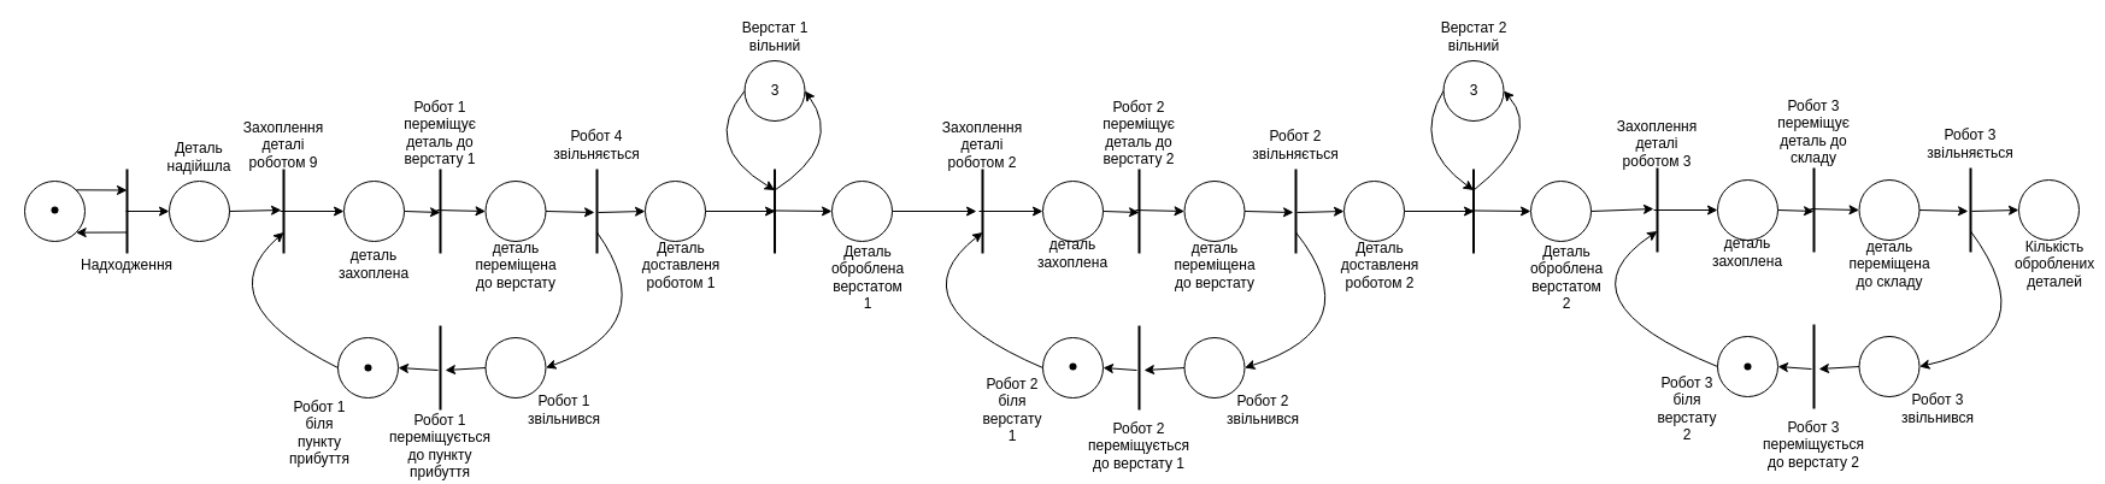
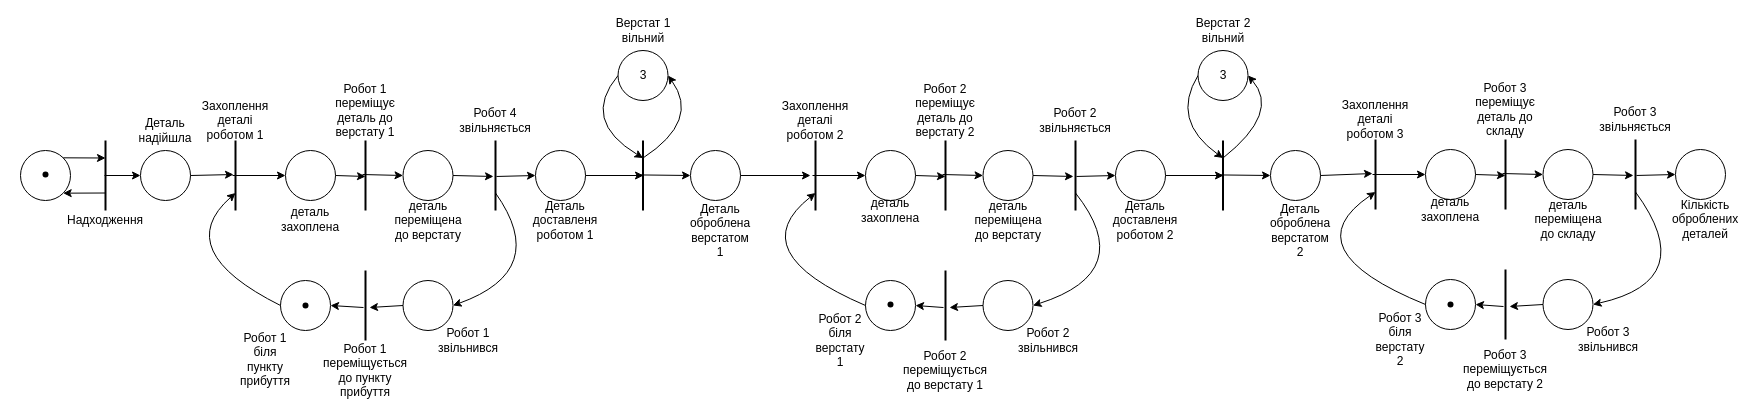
- <mxCell id="31" value="Захоплення деталі роботом 9" style="text;html=1;strokeColor=none;fillColor=none;align=center;verticalAlign=middle;whiteSpace=wrap;rounded=0;" vertex="1" parent="1"><mxGeometry x="215" y="110" width="40" height="20" as="geometry" /></mxCell>
+ <mxCell id="31" value="Захоплення деталі роботом 1" style="text;html=1;strokeColor=none;fillColor=none;align=center;verticalAlign=middle;whiteSpace=wrap;rounded=0;" vertex="1" parent="1"><mxGeometry x="215" y="110" width="40" height="20" as="geometry" /></mxCell>
